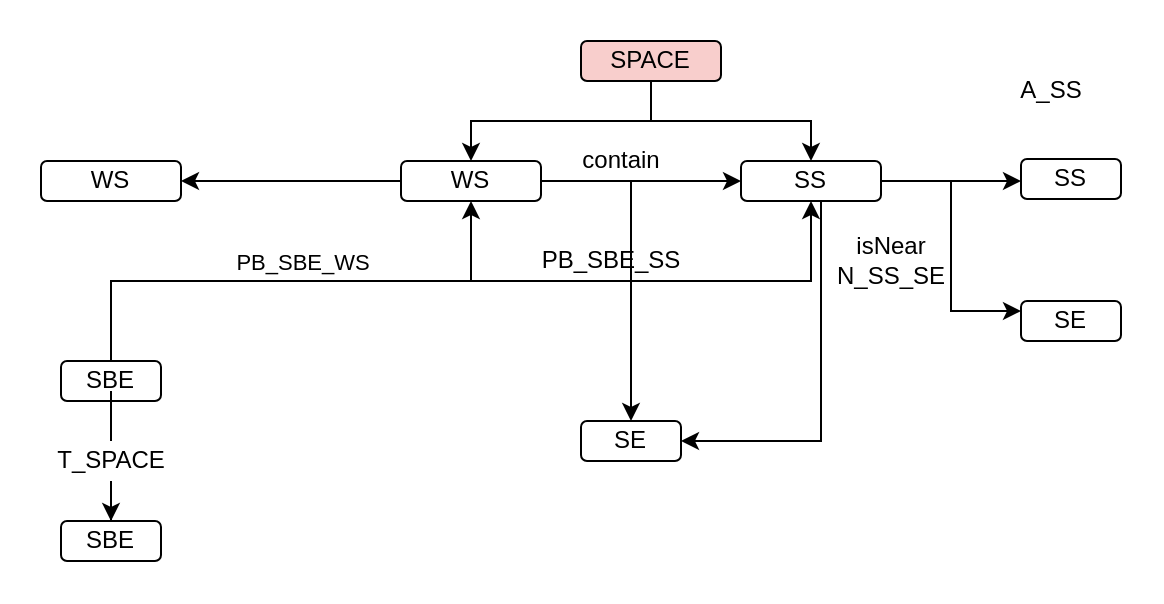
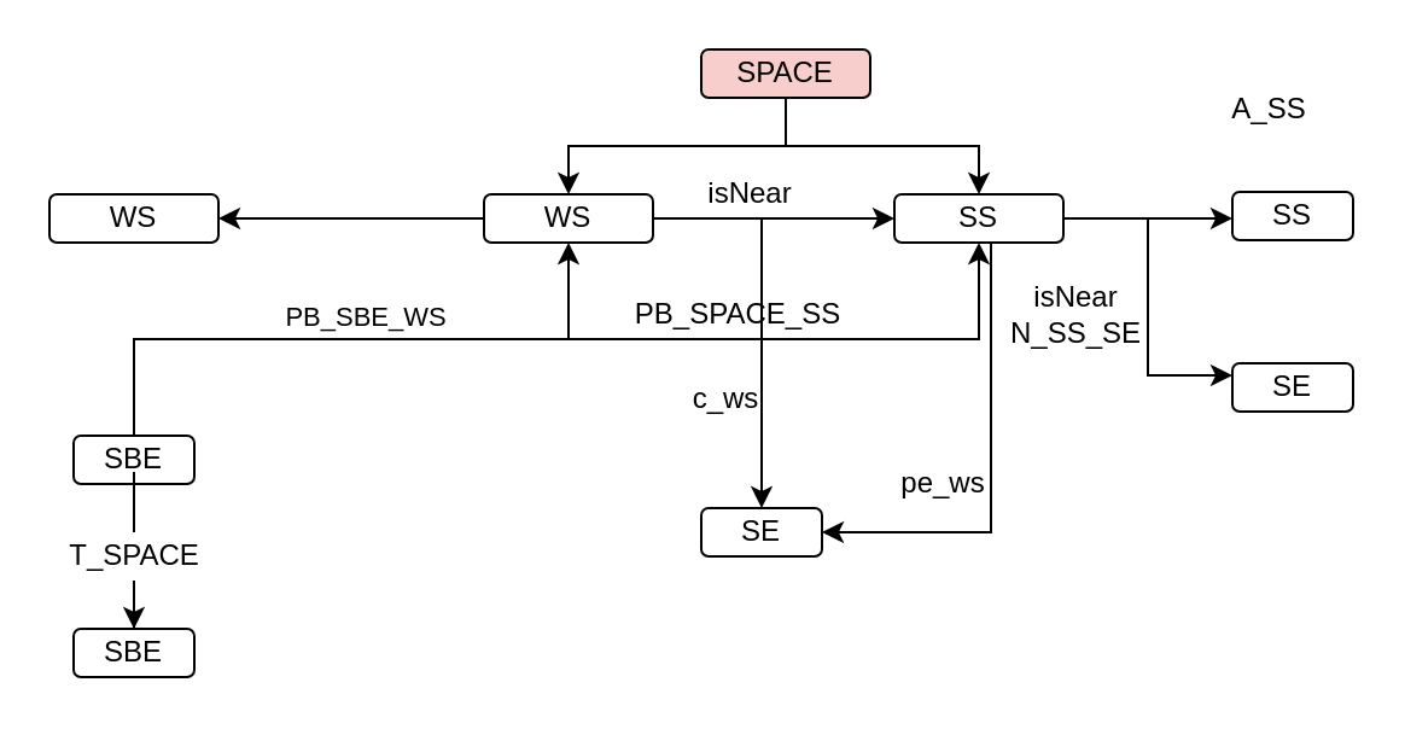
- <mxCell id="13" value="contain" style="text;html=1;align=center;verticalAlign=middle;resizable=0;points=[];autosize=1;strokeColor=none;fillColor=none;" vertex="1" parent="1"><mxGeometry x="280" y="65" width="60" height="30" as="geometry" /></mxCell>
+ <mxCell id="13" value="isNear" style="text;html=1;align=center;verticalAlign=middle;resizable=0;points=[];autosize=1;strokeColor=none;fillColor=none;" vertex="1" parent="1"><mxGeometry x="280" y="65" width="60" height="30" as="geometry" /></mxCell>
- <mxCell id="24" value="PB_SBE_SS" style="text;html=1;align=center;verticalAlign=middle;resizable=0;points=[];autosize=1;strokeColor=none;fillColor=none;" vertex="1" parent="1"><mxGeometry x="260" y="115" width="90" height="30" as="geometry" /></mxCell>
+ <mxCell id="24" value="PB_SPACE_SS" style="text;html=1;align=center;verticalAlign=middle;resizable=0;points=[];autosize=1;strokeColor=none;fillColor=none;" vertex="1" parent="1"><mxGeometry x="260" y="115" width="90" height="30" as="geometry" /></mxCell>
+ <mxCell id="29" value="c_ws" style="text;html=1;align=center;verticalAlign=middle;resizable=0;points=[];autosize=1;strokeColor=none;fillColor=none;" vertex="1" parent="1"><mxGeometry x="275" y="150" width="50" height="30" as="geometry" /></mxCell>
+ <mxCell id="30" value="pe_ws" style="text;html=1;align=center;verticalAlign=middle;resizable=0;points=[];autosize=1;strokeColor=none;fillColor=none;" vertex="1" parent="1"><mxGeometry x="360" y="185" width="60" height="30" as="geometry" /></mxCell>
